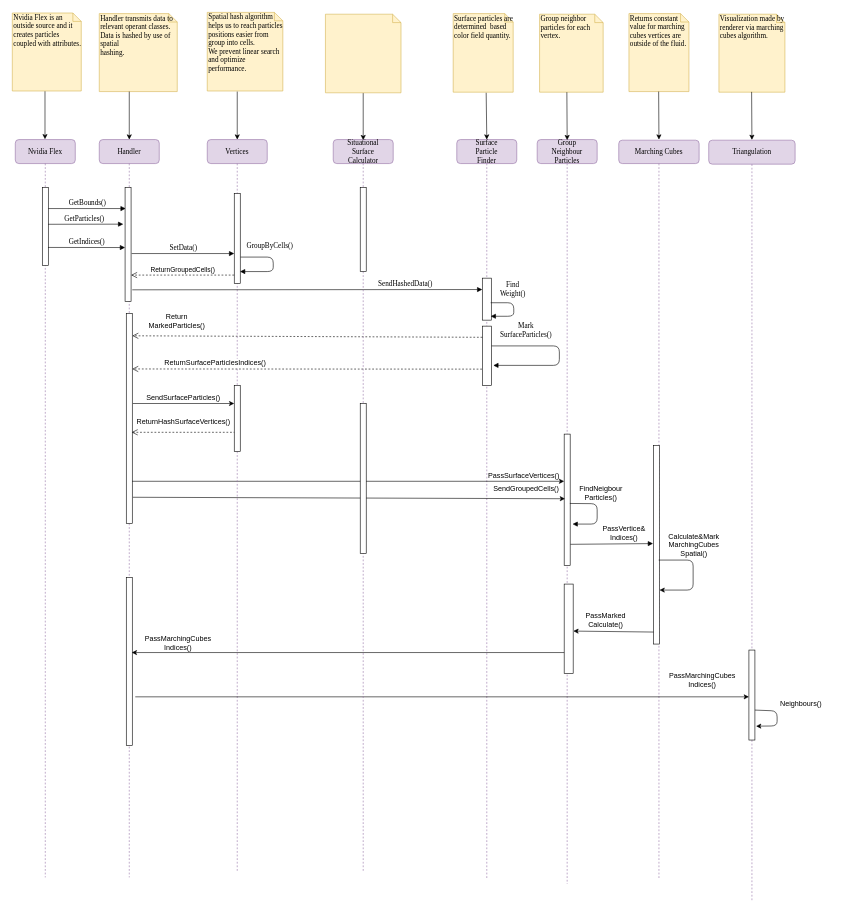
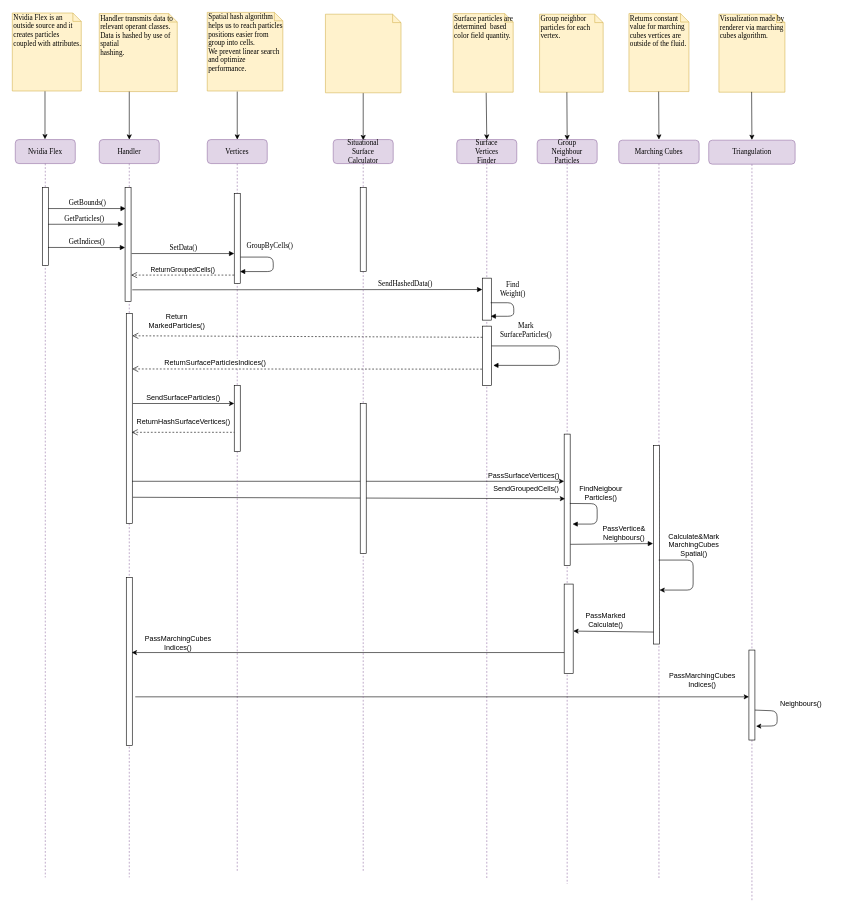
- <mxCell id="6" value="Surface&lt;br&gt;Particle&lt;br&gt;Finder" style="shape=umlLifeline;perimeter=lifelinePerimeter;whiteSpace=wrap;html=1;container=1;collapsible=0;recursiveResize=0;outlineConnect=0;rounded=1;shadow=0;comic=0;labelBackgroundColor=none;strokeColor=#9673a6;strokeWidth=1;fillColor=#e1d5e7;fontFamily=Verdana;fontSize=12;align=center;size=40;" parent="1" vertex="1"><mxGeometry x="761" y="232" width="100" height="1231" as="geometry" /></mxCell>
+ <mxCell id="6" value="Surface&lt;br&gt;Vertices&lt;br&gt;Finder" style="shape=umlLifeline;perimeter=lifelinePerimeter;whiteSpace=wrap;html=1;container=1;collapsible=0;recursiveResize=0;outlineConnect=0;rounded=1;shadow=0;comic=0;labelBackgroundColor=none;strokeColor=#9673a6;strokeWidth=1;fillColor=#e1d5e7;fontFamily=Verdana;fontSize=12;align=center;size=40;" parent="1" vertex="1"><mxGeometry x="761" y="232" width="100" height="1231" as="geometry" /></mxCell>
- <mxCell id="53" value="PassVertice&amp;amp;&lt;br&gt;Indices()" style="text;html=1;strokeColor=none;fillColor=none;align=center;verticalAlign=middle;whiteSpace=wrap;rounded=0;" parent="1" vertex="1"><mxGeometry x="995" y="873" width="90" height="30" as="geometry" /></mxCell>
+ <mxCell id="53" value="PassVertice&amp;amp;&lt;br&gt;Neighbours()" style="text;html=1;strokeColor=none;fillColor=none;align=center;verticalAlign=middle;whiteSpace=wrap;rounded=0;" parent="1" vertex="1"><mxGeometry x="995" y="873" width="90" height="30" as="geometry" /></mxCell>
